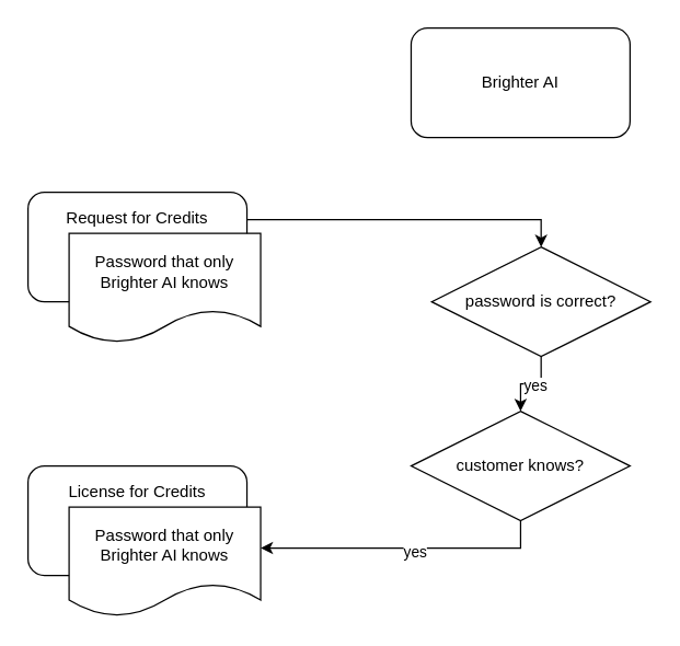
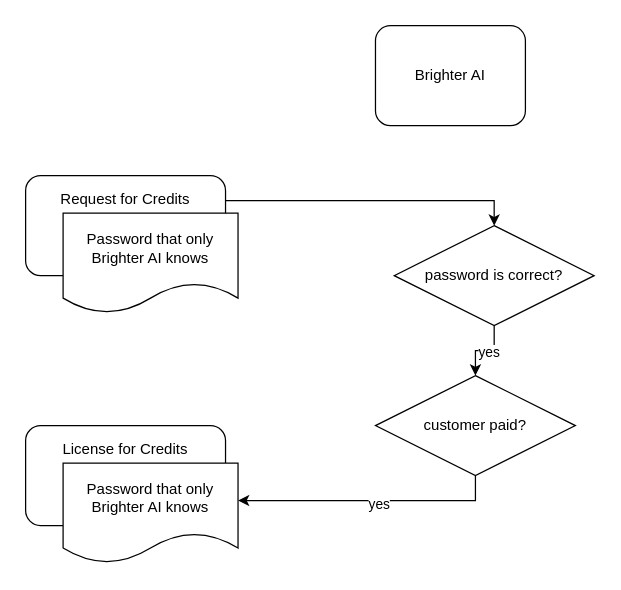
- <mxCell id="2" value="Brighter AI" style="rounded=1;whiteSpace=wrap;html=1;" vertex="1" parent="1"><mxGeometry x="300" y="20" width="160" height="80" as="geometry" /></mxCell>
+ <mxCell id="2" value="Brighter AI" style="rounded=1;whiteSpace=wrap;html=1;" vertex="1" parent="1"><mxGeometry x="300" y="20" width="120" height="80" as="geometry" /></mxCell>
- <mxCell id="13" value="customer knows?" style="rhombus;whiteSpace=wrap;html=1;" vertex="1" parent="1"><mxGeometry x="300" y="300" width="160" height="80" as="geometry" /></mxCell>
+ <mxCell id="13" value="customer paid?" style="rhombus;whiteSpace=wrap;html=1;" vertex="1" parent="1"><mxGeometry x="300" y="300" width="160" height="80" as="geometry" /></mxCell>
